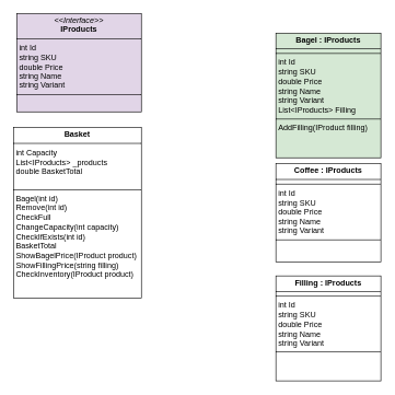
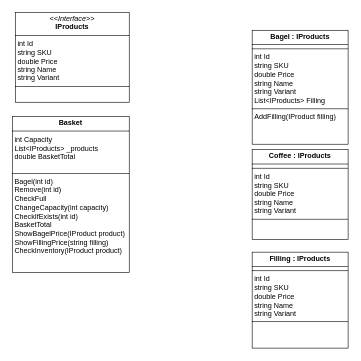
- <mxCell id="2" value="&lt;p style=&quot;margin:0px;margin-top:4px;text-align:center;&quot;&gt;&lt;i&gt;&amp;lt;&amp;lt;Interface&amp;gt;&amp;gt;&lt;/i&gt;&lt;br&gt;&lt;b&gt;IProducts&lt;/b&gt;&lt;/p&gt;&lt;hr size=&quot;1&quot; style=&quot;border-style:solid;&quot;&gt;&lt;p style=&quot;margin:0px;margin-left:4px;&quot;&gt;int Id&lt;/p&gt;&lt;p style=&quot;margin:0px;margin-left:4px;&quot;&gt;string SKU&lt;/p&gt;&lt;p style=&quot;margin:0px;margin-left:4px;&quot;&gt;double Price&lt;/p&gt;&lt;p style=&quot;margin:0px;margin-left:4px;&quot;&gt;string Name&lt;/p&gt;&lt;p style=&quot;margin:0px;margin-left:4px;&quot;&gt;string Variant&lt;/p&gt;&lt;hr size=&quot;1&quot; style=&quot;border-style:solid;&quot;&gt;&lt;p style=&quot;margin:0px;margin-left:4px;&quot;&gt;&lt;br&gt;&lt;/p&gt;" style="verticalAlign=top;align=left;overflow=fill;html=1;whiteSpace=wrap;fillColor=#e1d5e7;" vertex="1" parent="1"><mxGeometry x="25" y="20" width="190" height="150" as="geometry" /></mxCell>
+ <mxCell id="2" value="&lt;p style=&quot;margin:0px;margin-top:4px;text-align:center;&quot;&gt;&lt;i&gt;&amp;lt;&amp;lt;Interface&amp;gt;&amp;gt;&lt;/i&gt;&lt;br&gt;&lt;b&gt;IProducts&lt;/b&gt;&lt;/p&gt;&lt;hr size=&quot;1&quot; style=&quot;border-style:solid;&quot;&gt;&lt;p style=&quot;margin:0px;margin-left:4px;&quot;&gt;int Id&lt;/p&gt;&lt;p style=&quot;margin:0px;margin-left:4px;&quot;&gt;string SKU&lt;/p&gt;&lt;p style=&quot;margin:0px;margin-left:4px;&quot;&gt;double Price&lt;/p&gt;&lt;p style=&quot;margin:0px;margin-left:4px;&quot;&gt;string Name&lt;/p&gt;&lt;p style=&quot;margin:0px;margin-left:4px;&quot;&gt;string Variant&lt;/p&gt;&lt;hr size=&quot;1&quot; style=&quot;border-style:solid;&quot;&gt;&lt;p style=&quot;margin:0px;margin-left:4px;&quot;&gt;&lt;br&gt;&lt;/p&gt;" style="verticalAlign=top;align=left;overflow=fill;html=1;whiteSpace=wrap;" vertex="1" parent="1"><mxGeometry x="25" y="20" width="190" height="150" as="geometry" /></mxCell>
- <mxCell id="3" value="&lt;p style=&quot;margin:0px;margin-top:4px;text-align:center;&quot;&gt;&lt;b&gt;Bagel :&amp;nbsp;&lt;/b&gt;&lt;b style=&quot;background-color: transparent; color: light-dark(rgb(0, 0, 0), rgb(255, 255, 255));&quot;&gt;IProducts&lt;/b&gt;&lt;/p&gt;&lt;hr size=&quot;1&quot; style=&quot;border-style:solid;&quot;&gt;&lt;hr style=&quot;border-style: solid;&quot; size=&quot;1&quot;&gt;&lt;p style=&quot;margin: 0px 0px 0px 4px;&quot;&gt;int Id&lt;/p&gt;&lt;p style=&quot;margin: 0px 0px 0px 4px;&quot;&gt;string SKU&lt;/p&gt;&lt;p style=&quot;margin: 0px 0px 0px 4px;&quot;&gt;double Price&lt;/p&gt;&lt;p style=&quot;margin: 0px 0px 0px 4px;&quot;&gt;string Name&lt;/p&gt;&lt;p style=&quot;margin: 0px 0px 0px 4px;&quot;&gt;string Variant&lt;/p&gt;&lt;p style=&quot;margin: 0px 0px 0px 4px;&quot;&gt;List&amp;lt;IProducts&amp;gt; Filling&lt;/p&gt;&lt;hr size=&quot;1&quot; style=&quot;border-style:solid;&quot;&gt;&lt;p style=&quot;margin:0px;margin-left:4px;&quot;&gt;&lt;span style=&quot;background-color: transparent; color: light-dark(rgb(0, 0, 0), rgb(255, 255, 255));&quot;&gt;AddFilling(IProduct filling)&lt;/span&gt;&lt;/p&gt;" style="verticalAlign=top;align=left;overflow=fill;html=1;whiteSpace=wrap;fillColor=#d5e8d4;" vertex="1" parent="1"><mxGeometry x="420" y="50" width="160" height="190" as="geometry" /></mxCell>
+ <mxCell id="3" value="&lt;p style=&quot;margin:0px;margin-top:4px;text-align:center;&quot;&gt;&lt;b&gt;Bagel :&amp;nbsp;&lt;/b&gt;&lt;b style=&quot;background-color: transparent; color: light-dark(rgb(0, 0, 0), rgb(255, 255, 255));&quot;&gt;IProducts&lt;/b&gt;&lt;/p&gt;&lt;hr size=&quot;1&quot; style=&quot;border-style:solid;&quot;&gt;&lt;hr style=&quot;border-style: solid;&quot; size=&quot;1&quot;&gt;&lt;p style=&quot;margin: 0px 0px 0px 4px;&quot;&gt;int Id&lt;/p&gt;&lt;p style=&quot;margin: 0px 0px 0px 4px;&quot;&gt;string SKU&lt;/p&gt;&lt;p style=&quot;margin: 0px 0px 0px 4px;&quot;&gt;double Price&lt;/p&gt;&lt;p style=&quot;margin: 0px 0px 0px 4px;&quot;&gt;string Name&lt;/p&gt;&lt;p style=&quot;margin: 0px 0px 0px 4px;&quot;&gt;string Variant&lt;/p&gt;&lt;p style=&quot;margin: 0px 0px 0px 4px;&quot;&gt;List&amp;lt;IProducts&amp;gt; Filling&lt;/p&gt;&lt;hr size=&quot;1&quot; style=&quot;border-style:solid;&quot;&gt;&lt;p style=&quot;margin:0px;margin-left:4px;&quot;&gt;&lt;span style=&quot;background-color: transparent; color: light-dark(rgb(0, 0, 0), rgb(255, 255, 255));&quot;&gt;AddFilling(IProduct filling)&lt;/span&gt;&lt;/p&gt;" style="verticalAlign=top;align=left;overflow=fill;html=1;whiteSpace=wrap;" vertex="1" parent="1"><mxGeometry x="420" y="50" width="160" height="190" as="geometry" /></mxCell>
